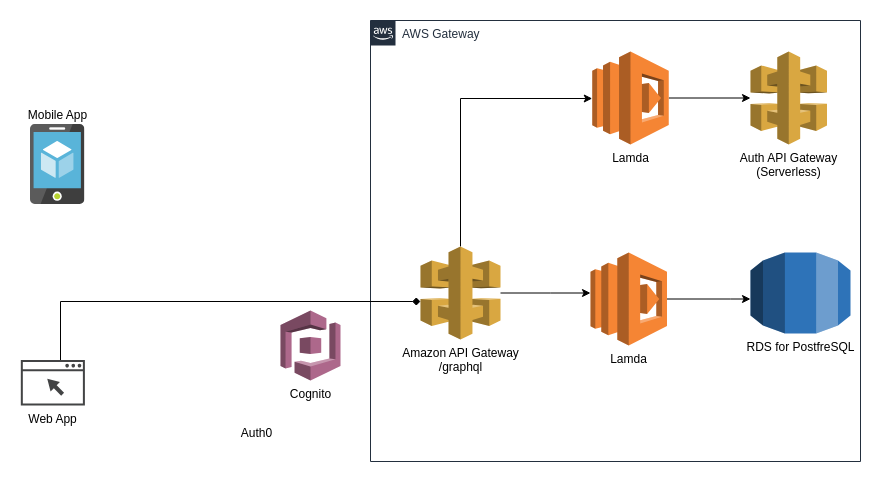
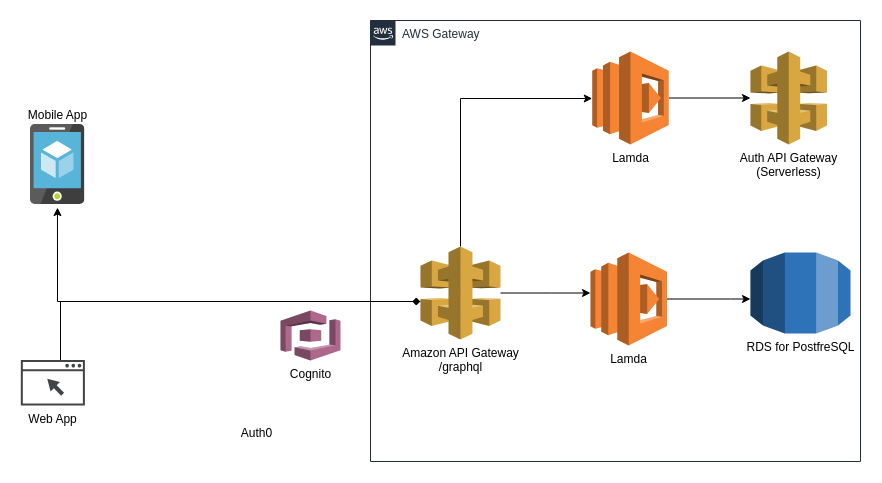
+ <mxCell id="17" value="" style="edgeStyle=orthogonalEdgeStyle;rounded=0;orthogonalLoop=1;jettySize=auto;html=1;entryX=0.496;entryY=1.038;entryDx=0;entryDy=0;entryPerimeter=0;" edge="1" parent="1" source="18" target="12"><mxGeometry relative="1" as="geometry"><mxPoint x="-60" y="351" as="targetPoint" /><Array as="points"><mxPoint x="57" y="301" /></Array></mxGeometry></mxCell>
- <mxCell id="10" value="Cognito" style="outlineConnect=0;dashed=0;verticalLabelPosition=bottom;verticalAlign=top;align=center;html=1;shape=mxgraph.aws3.cognito;fillColor=#AD688B;gradientColor=none;" vertex="1" parent="1"><mxGeometry x="280" y="310" width="60" height="70" as="geometry" /></mxCell>
+ <mxCell id="10" value="Cognito" style="outlineConnect=0;dashed=0;verticalLabelPosition=bottom;verticalAlign=top;align=center;html=1;shape=mxgraph.aws3.cognito;fillColor=#AD688B;gradientColor=none;" vertex="1" parent="1"><mxGeometry x="280" y="310" width="60" height="50" as="geometry" /></mxCell>
